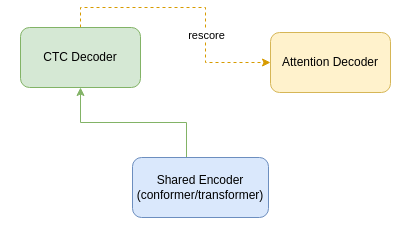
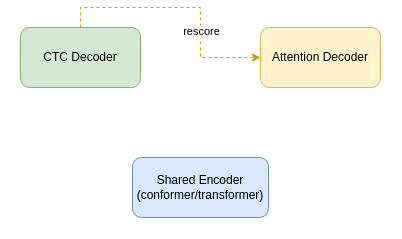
- <mxCell id="7" value="Attention Decoder" style="rounded=1;whiteSpace=wrap;html=1;fillColor=#fff2cc;strokeColor=#d6b656;" vertex="1" parent="1"><mxGeometry x="270" y="25" width="120" height="60" as="geometry" /></mxCell>
+ <mxCell id="7" value="Attention Decoder" style="rounded=1;whiteSpace=wrap;html=1;fillColor=#fff2cc;strokeColor=#d6b656;" vertex="1" parent="1"><mxGeometry x="260" y="20" width="120" height="60" as="geometry" /></mxCell>
- <mxCell id="2" style="edgeStyle=orthogonalEdgeStyle;rounded=0;orthogonalLoop=1;jettySize=auto;html=1;exitX=0.5;exitY=0;exitDx=0;exitDy=0;entryX=0.5;entryY=1;entryDx=0;entryDy=0;fillColor=#d5e8d4;strokeColor=#82b366;" edge="1" parent="1" source="3" target="6"><mxGeometry relative="1" as="geometry"><Array as="points"><mxPoint x="186" y="150" /><mxPoint x="186" y="115" /><mxPoint x="80" y="115" /></Array></mxGeometry></mxCell>
